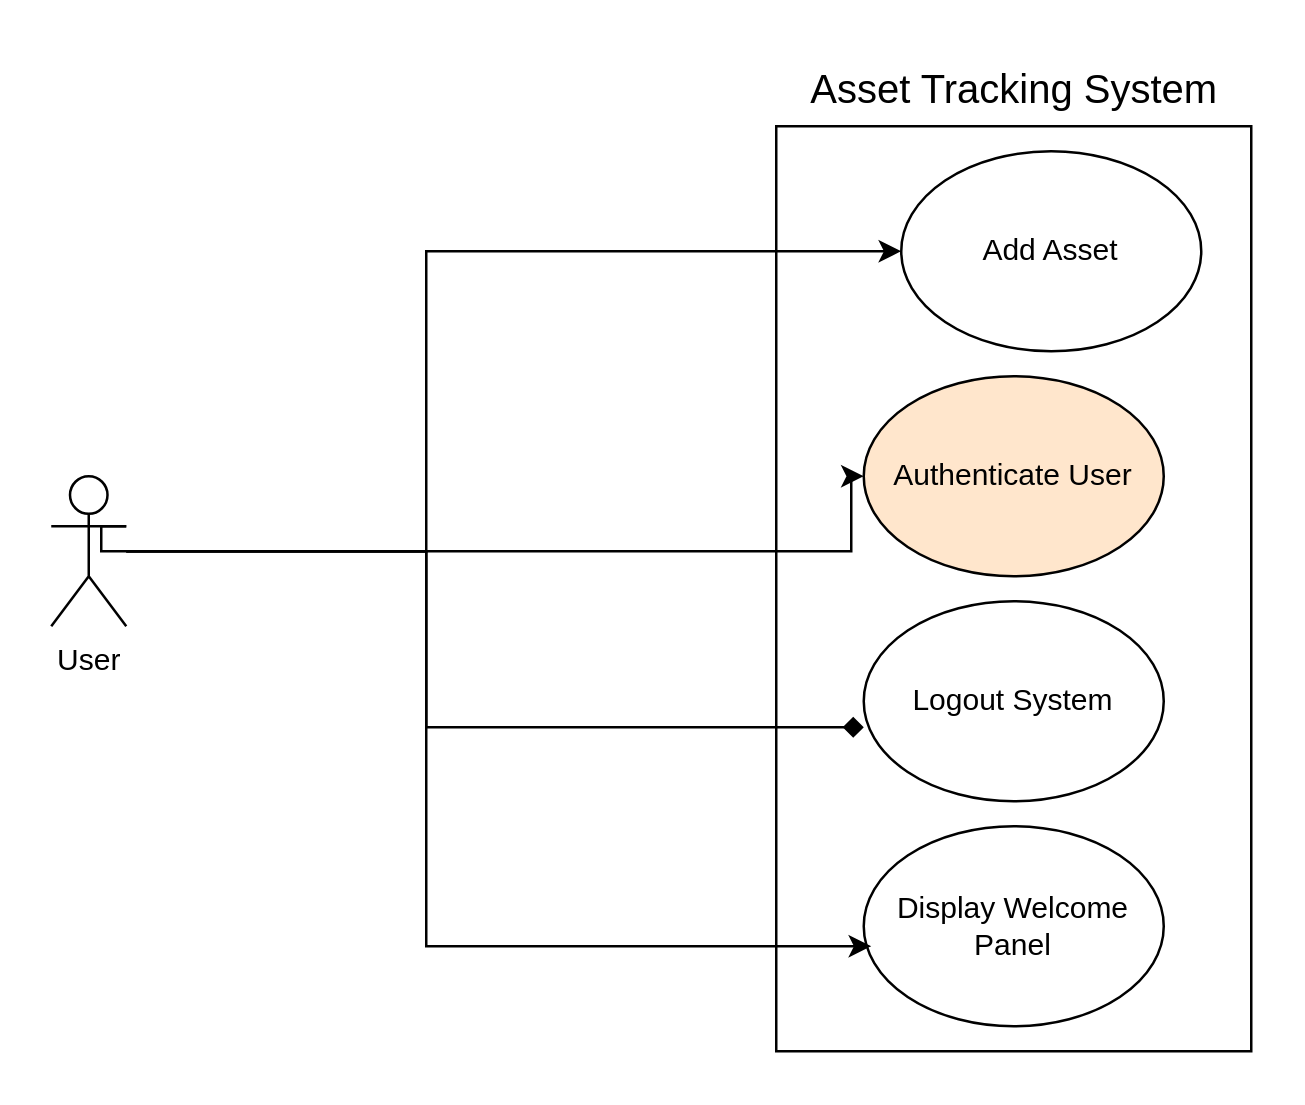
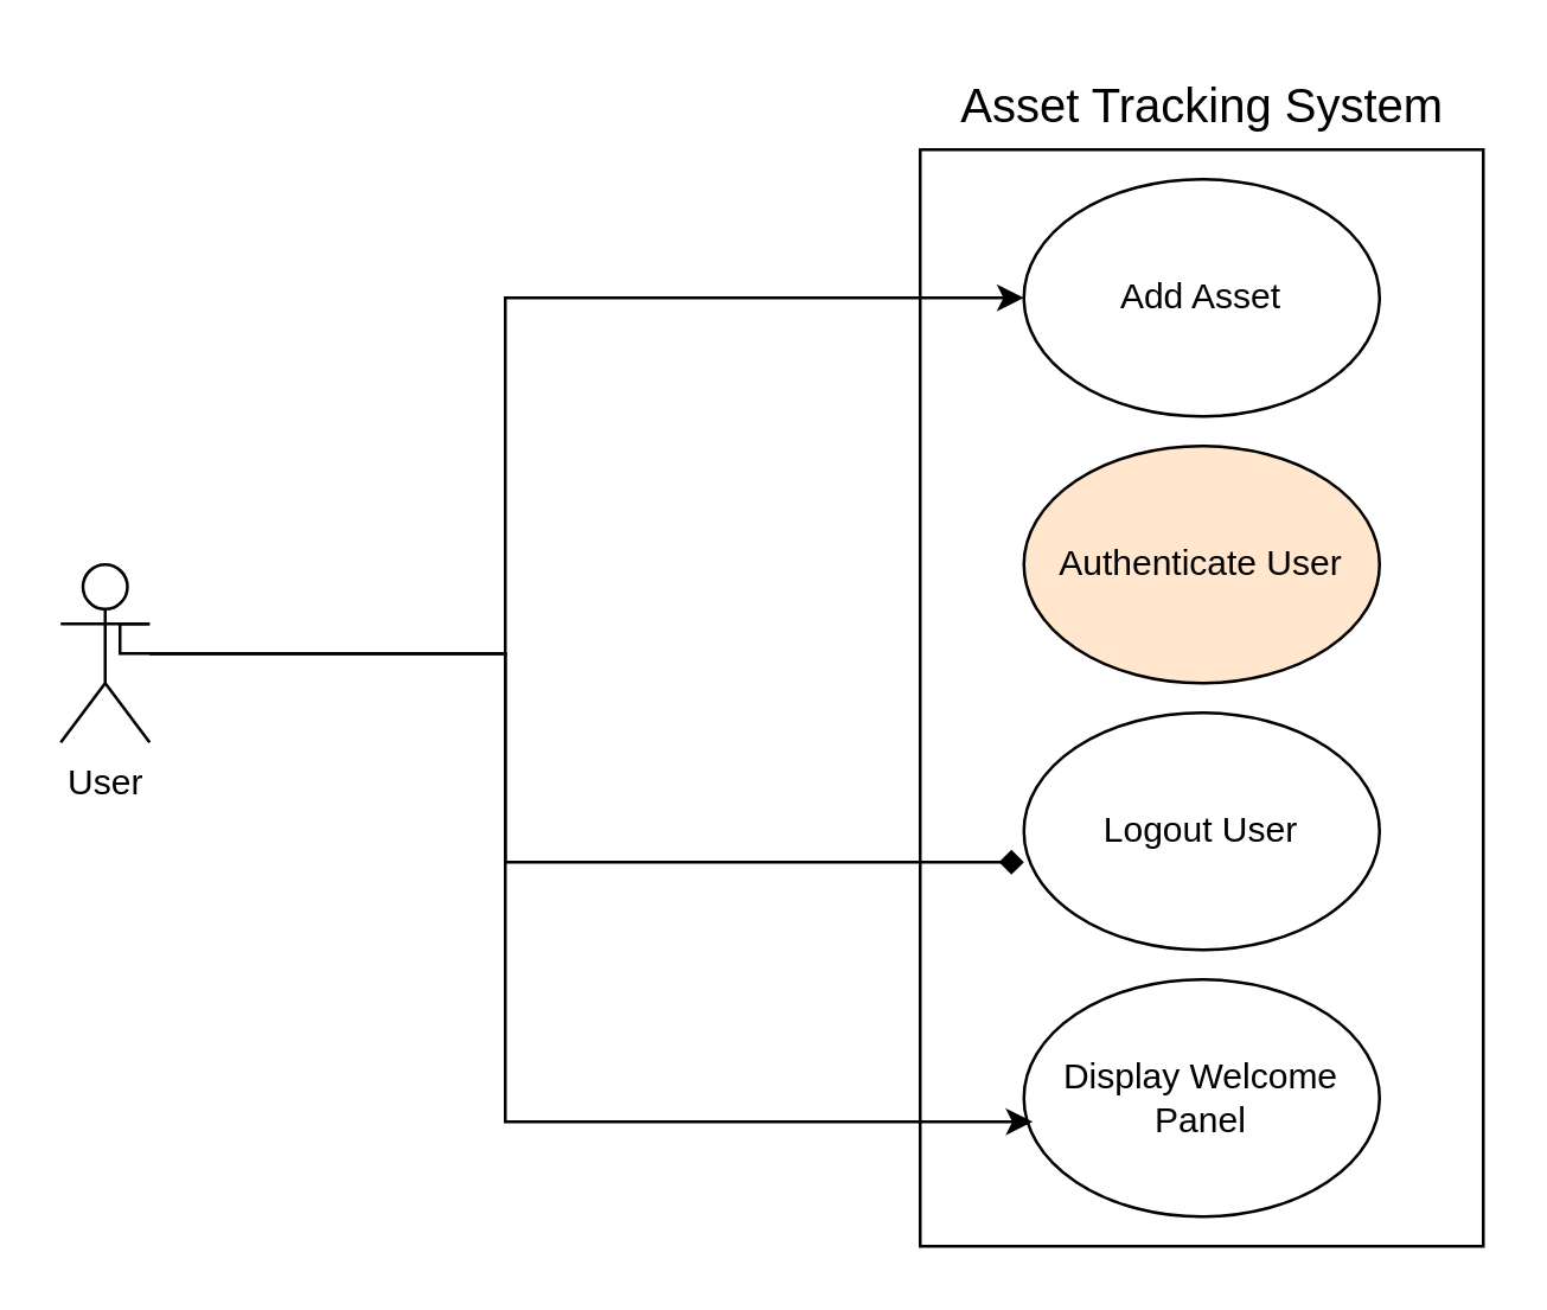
- <mxCell id="3" value="Add Asset" style="ellipse;whiteSpace=wrap;html=1;" parent="1" vertex="1"><mxGeometry x="360" y="60" width="120" height="80" as="geometry" /></mxCell>
+ <mxCell id="3" value="Add Asset" style="ellipse;whiteSpace=wrap;html=1;" parent="1" vertex="1"><mxGeometry x="345" y="60" width="120" height="80" as="geometry" /></mxCell>
- <mxCell id="7" style="edgeStyle=orthogonalEdgeStyle;rounded=0;orthogonalLoop=1;jettySize=auto;html=1;entryX=0;entryY=0.5;entryDx=0;entryDy=0;" parent="1" source="8" target="4" edge="1"><mxGeometry relative="1" as="geometry"><Array as="points"><mxPoint x="340" y="220" /></Array></mxGeometry></mxCell>
- <mxCell id="5" value="Logout System" style="ellipse;whiteSpace=wrap;html=1;" parent="1" vertex="1"><mxGeometry x="345" y="240" width="120" height="80" as="geometry" /></mxCell>
+ <mxCell id="5" value="Logout User" style="ellipse;whiteSpace=wrap;html=1;" parent="1" vertex="1"><mxGeometry x="345" y="240" width="120" height="80" as="geometry" /></mxCell>
